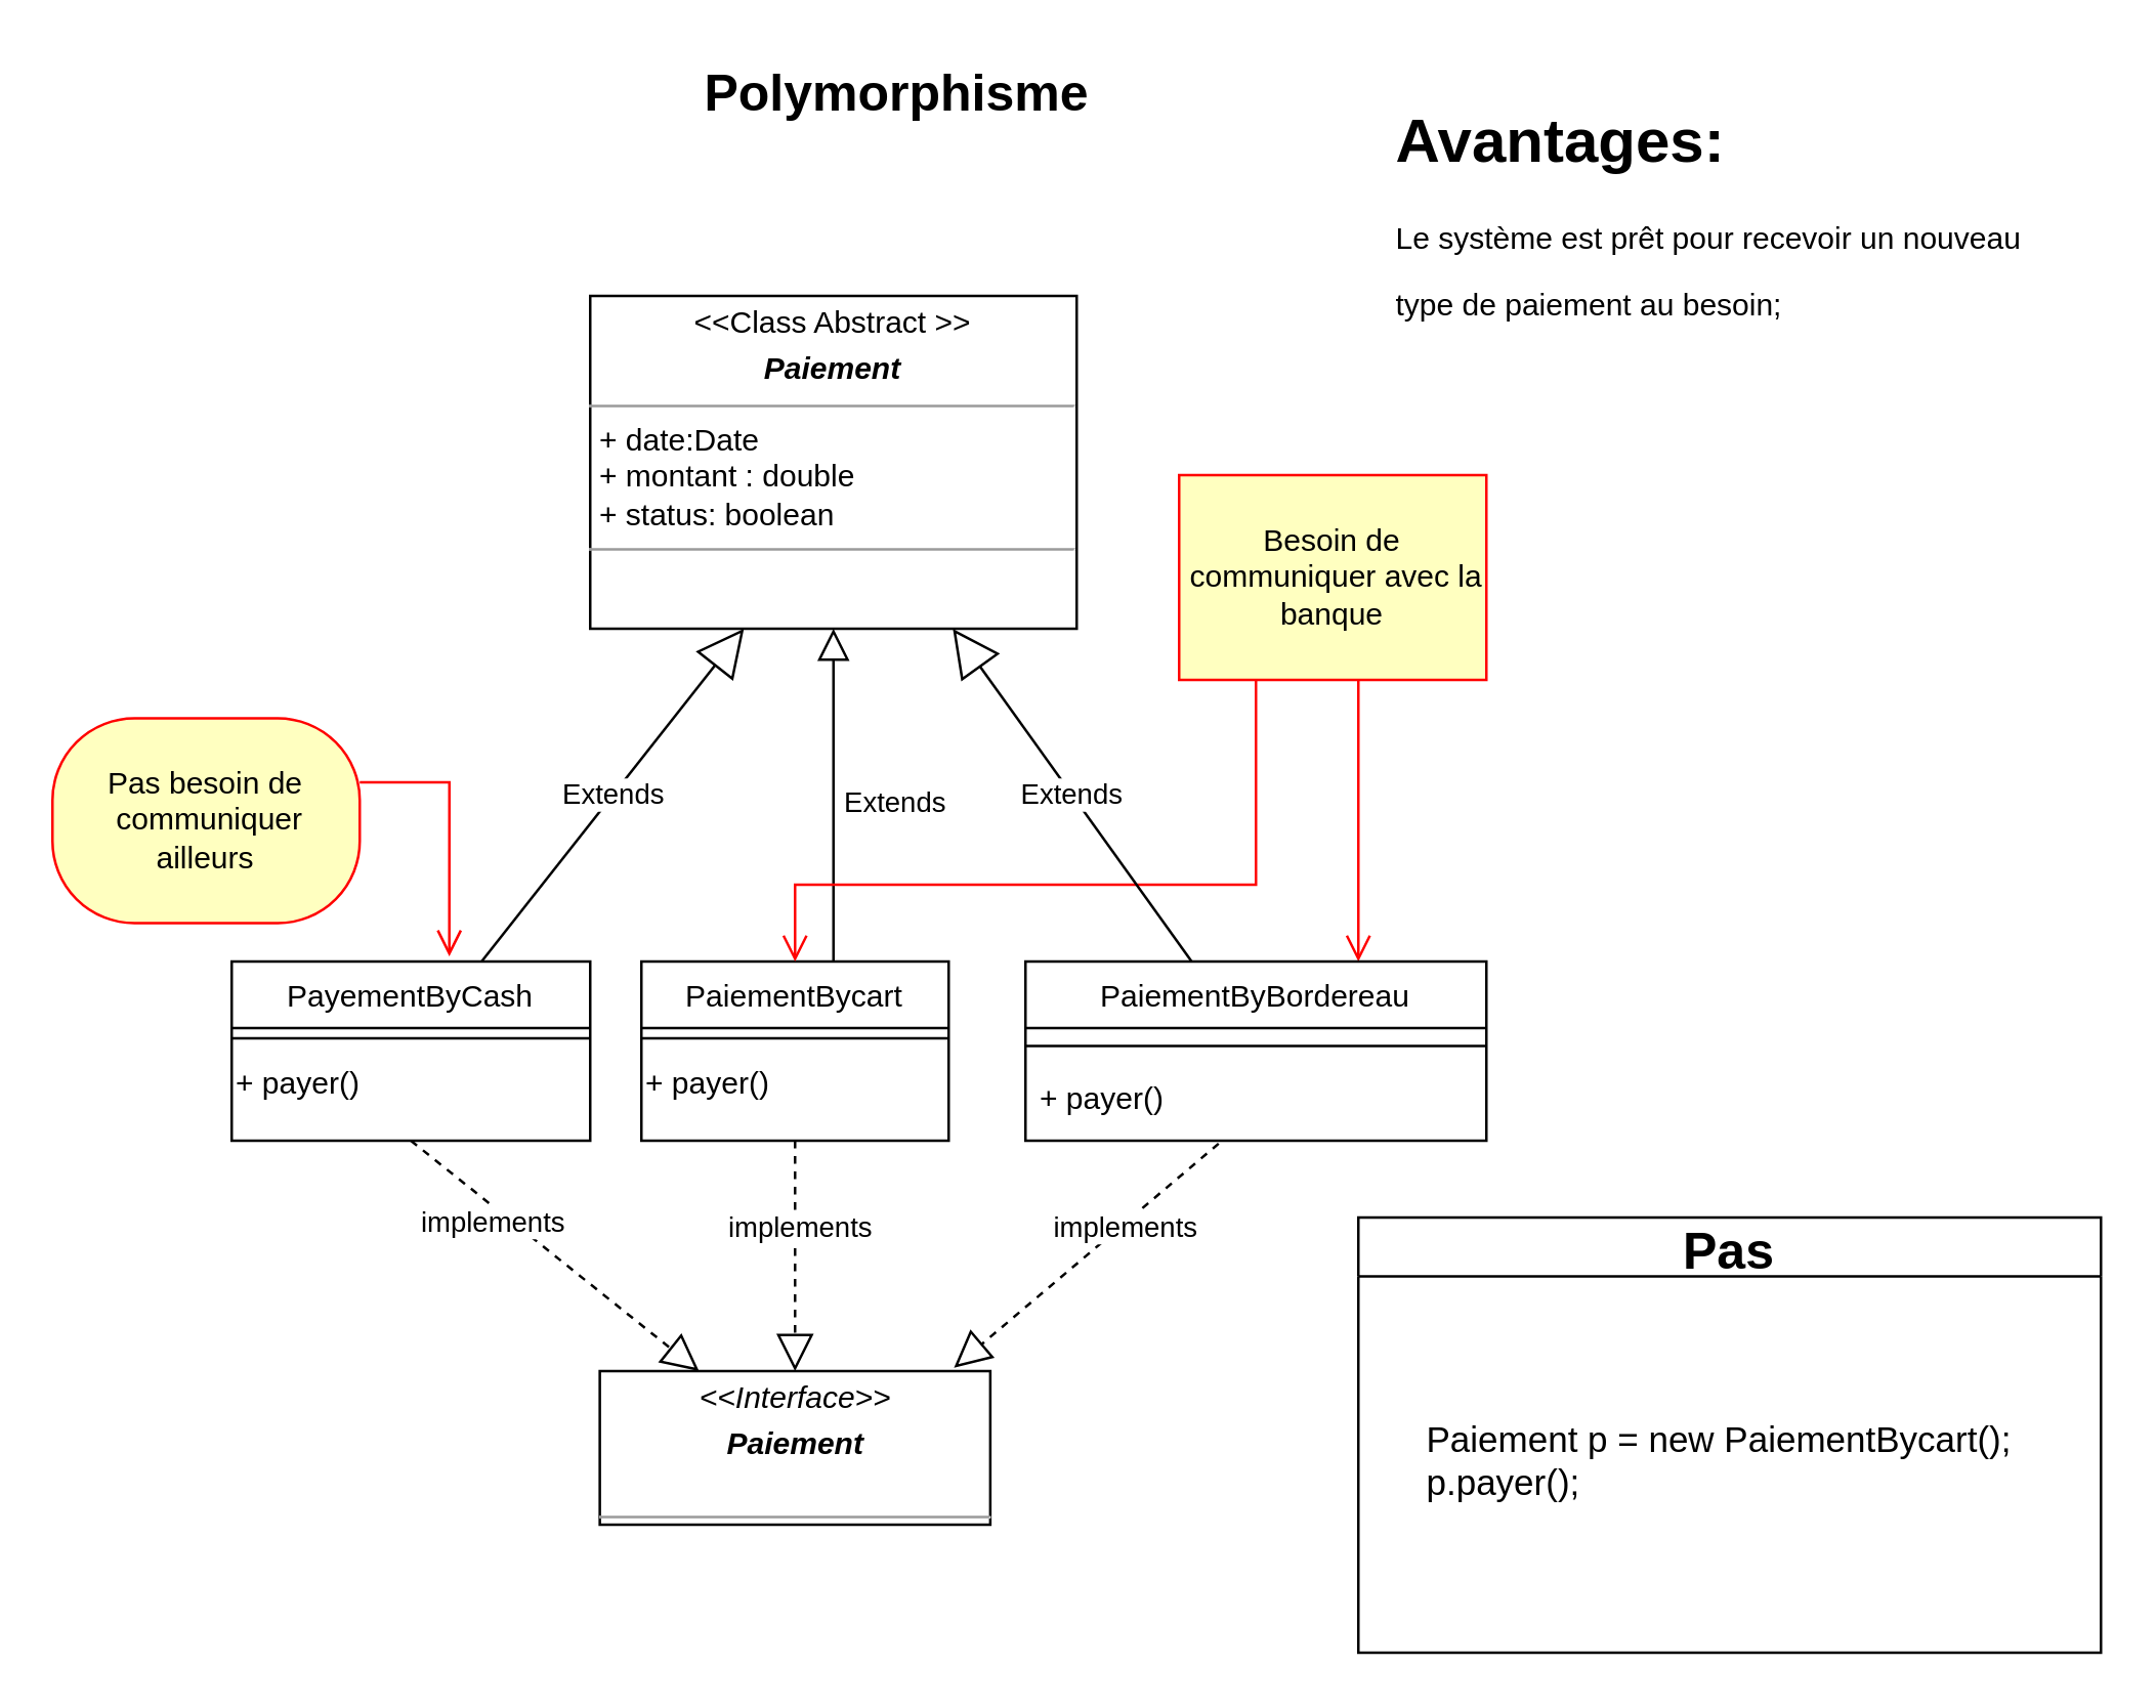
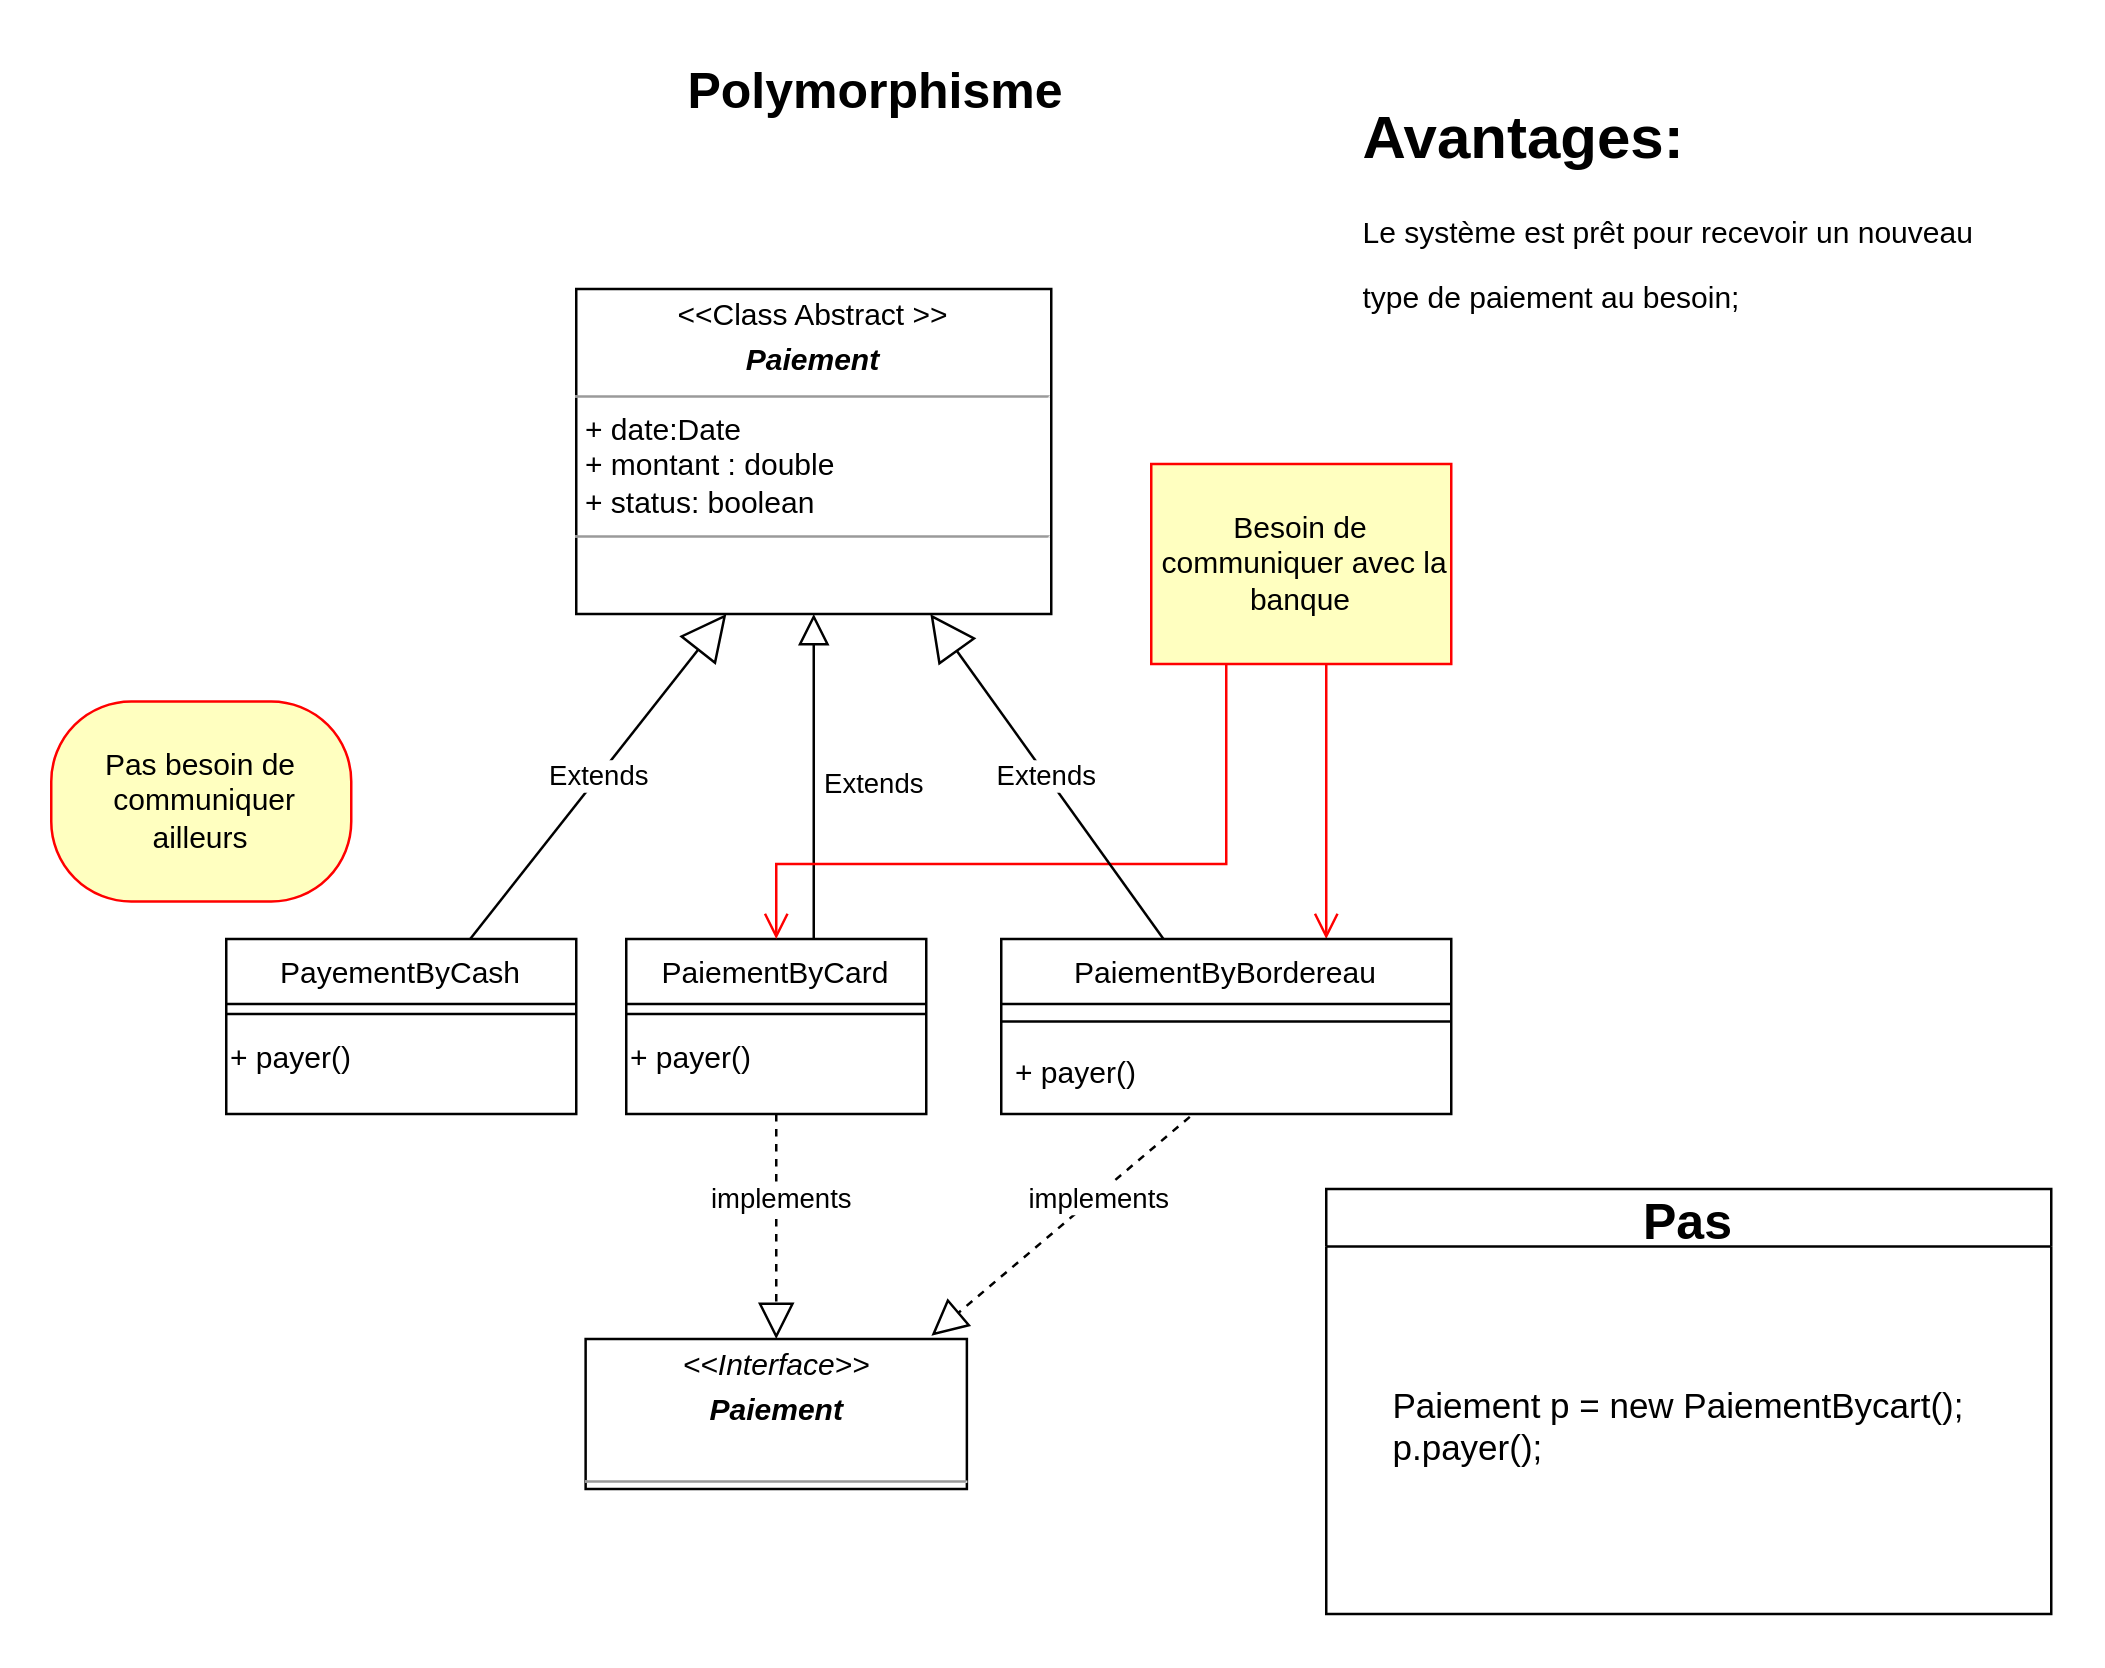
- <mxCell id="19" value="" style="edgeStyle=orthogonalEdgeStyle;html=1;verticalAlign=bottom;endArrow=open;endSize=8;strokeColor=#ff0000;rounded=0;entryX=0.607;entryY=-0.029;entryDx=0;entryDy=0;entryPerimeter=0;" edge="1" source="18" parent="1" target="8"><mxGeometry relative="1" as="geometry"><mxPoint x="110" y="395" as="targetPoint" /><Array as="points"><mxPoint x="90" y="305" /><mxPoint x="175" y="305" /></Array></mxGeometry></mxCell>
- <mxCell id="2" value="PaiementBycart" style="swimlane;fontStyle=0;align=center;verticalAlign=top;childLayout=stackLayout;horizontal=1;startSize=26;horizontalStack=0;resizeParent=1;resizeLast=0;collapsible=1;marginBottom=0;rounded=0;shadow=0;strokeWidth=1;" parent="1" vertex="1"><mxGeometry x="250" y="375" width="120" height="70" as="geometry"><mxRectangle x="130" y="380" width="160" height="26" as="alternateBounds" /></mxGeometry></mxCell>
+ <mxCell id="2" value="PaiementByCard" style="swimlane;fontStyle=0;align=center;verticalAlign=top;childLayout=stackLayout;horizontal=1;startSize=26;horizontalStack=0;resizeParent=1;resizeLast=0;collapsible=1;marginBottom=0;rounded=0;shadow=0;strokeWidth=1;" parent="1" vertex="1"><mxGeometry x="250" y="375" width="120" height="70" as="geometry"><mxRectangle x="130" y="380" width="160" height="26" as="alternateBounds" /></mxGeometry></mxCell>
- <mxCell id="15" value="" style="endArrow=block;dashed=1;endFill=0;endSize=12;html=1;rounded=0;exitX=0.5;exitY=1;exitDx=0;exitDy=0;" edge="1" parent="1" source="8" target="6"><mxGeometry width="160" relative="1" as="geometry"><mxPoint x="230" y="445" as="sourcePoint" /><mxPoint x="386.03" y="545.99" as="targetPoint" /></mxGeometry></mxCell>
- <mxCell id="16" value="implements" style="edgeLabel;html=1;align=center;verticalAlign=middle;resizable=0;points=[];" vertex="1" connectable="0" parent="15"><mxGeometry x="-0.274" y="1" relative="1" as="geometry"><mxPoint x="-10" as="offset" /></mxGeometry></mxCell>
